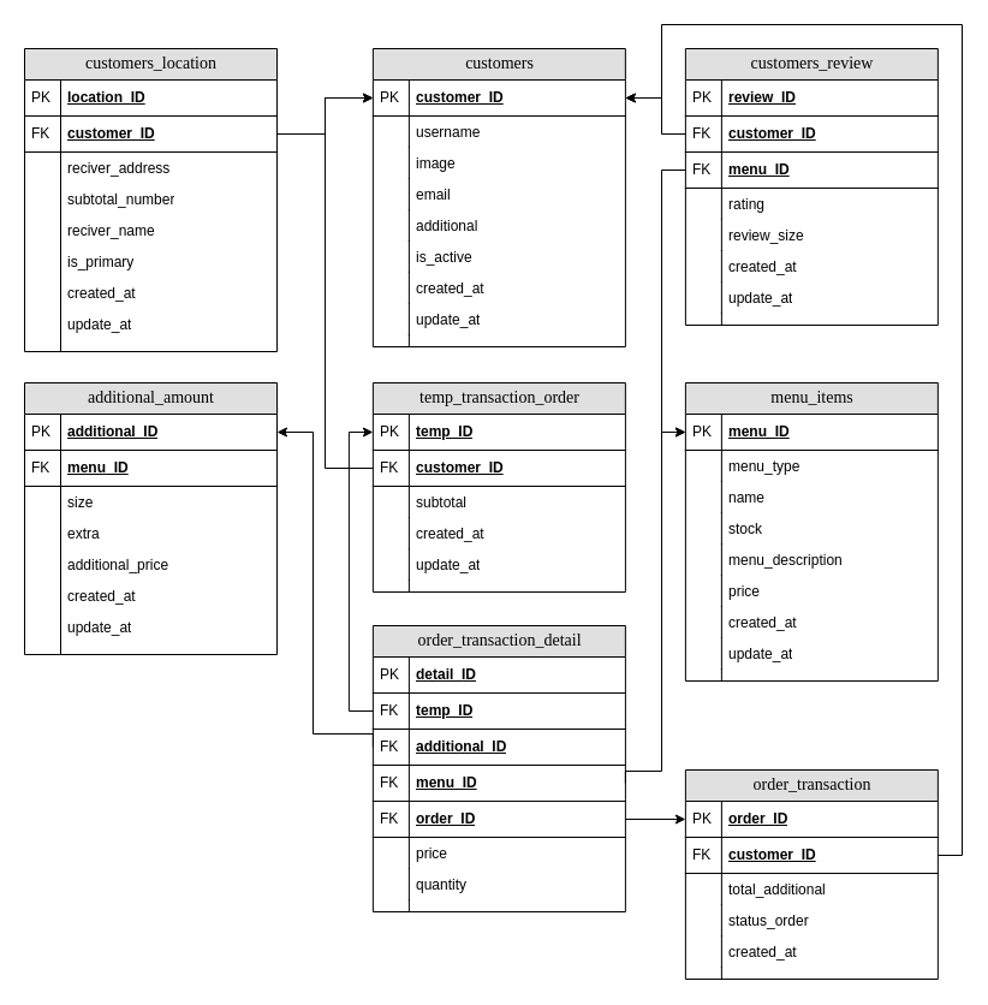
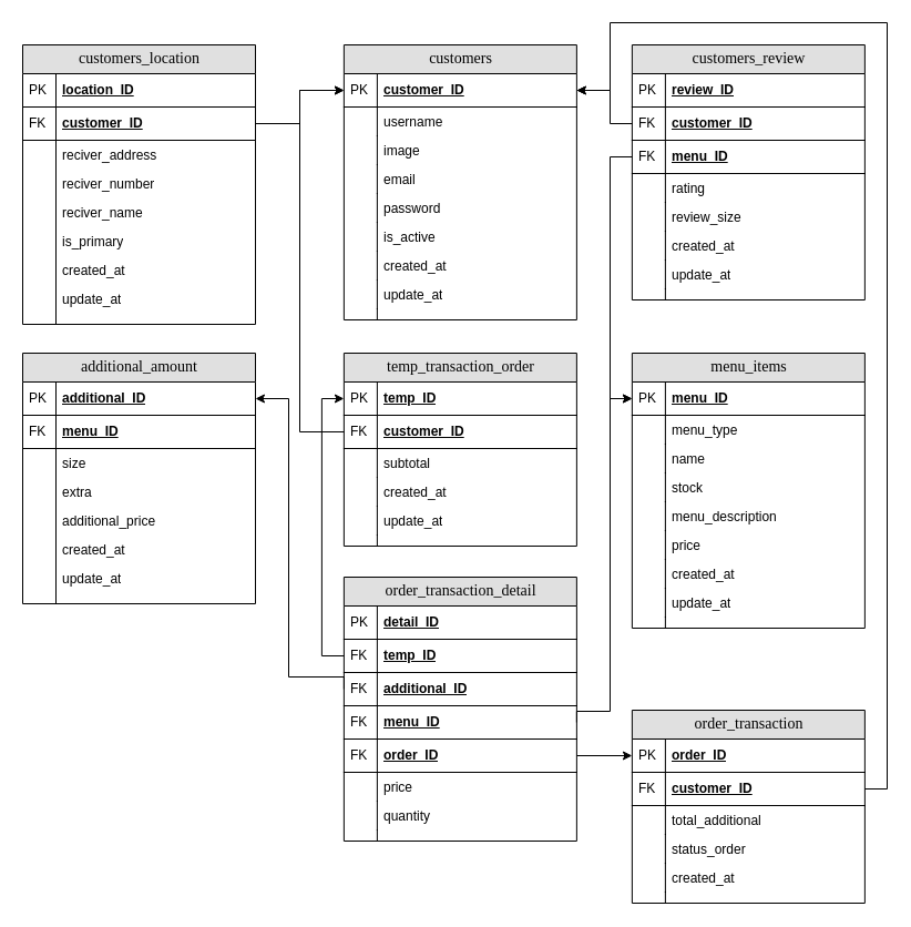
- <mxCell id="28" value="subtotal_number" style="shape=partialRectangle;top=0;left=0;right=0;bottom=0;html=1;align=left;verticalAlign=top;fillColor=none;spacingLeft=34;spacingRight=4;whiteSpace=wrap;overflow=hidden;rotatable=0;points=[[0,0.5],[1,0.5]];portConstraint=eastwest;dropTarget=0;" parent="21" vertex="1"><mxGeometry y="112" width="210" height="26" as="geometry" /></mxCell>
+ <mxCell id="28" value="reciver_number" style="shape=partialRectangle;top=0;left=0;right=0;bottom=0;html=1;align=left;verticalAlign=top;fillColor=none;spacingLeft=34;spacingRight=4;whiteSpace=wrap;overflow=hidden;rotatable=0;points=[[0,0.5],[1,0.5]];portConstraint=eastwest;dropTarget=0;" parent="21" vertex="1"><mxGeometry y="112" width="210" height="26" as="geometry" /></mxCell>
- <mxCell id="11" value="additional" style="shape=partialRectangle;top=0;left=0;right=0;bottom=0;html=1;align=left;verticalAlign=top;fillColor=none;spacingLeft=34;spacingRight=4;whiteSpace=wrap;overflow=hidden;rotatable=0;points=[[0,0.5],[1,0.5]];portConstraint=eastwest;dropTarget=0;" parent="2" vertex="1"><mxGeometry y="134" width="210" height="26" as="geometry" /></mxCell>
+ <mxCell id="11" value="password" style="shape=partialRectangle;top=0;left=0;right=0;bottom=0;html=1;align=left;verticalAlign=top;fillColor=none;spacingLeft=34;spacingRight=4;whiteSpace=wrap;overflow=hidden;rotatable=0;points=[[0,0.5],[1,0.5]];portConstraint=eastwest;dropTarget=0;" parent="2" vertex="1"><mxGeometry y="134" width="210" height="26" as="geometry" /></mxCell>
